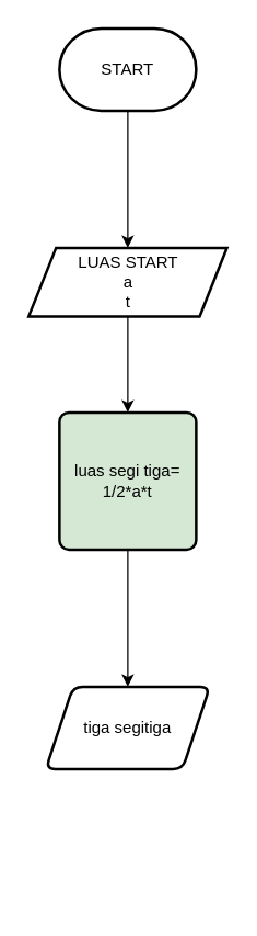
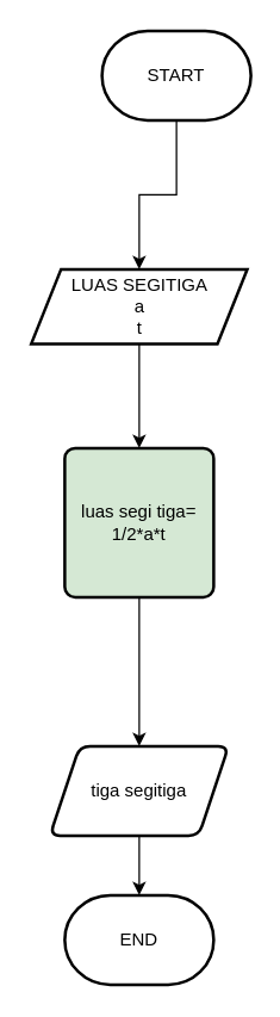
- <mxCell id="3" value="START" style="strokeWidth=2;html=1;shape=mxgraph.flowchart.terminator;whiteSpace=wrap;" vertex="1" parent="1"><mxGeometry x="43" y="20" width="100" height="60" as="geometry" /></mxCell>
+ <mxCell id="3" value="START" style="strokeWidth=2;html=1;shape=mxgraph.flowchart.terminator;whiteSpace=wrap;" vertex="1" parent="1"><mxGeometry x="68" y="20" width="100" height="60" as="geometry" /></mxCell>
- <mxCell id="5" value="LUAS START&lt;br&gt;a&lt;br&gt;t" style="shape=parallelogram;perimeter=parallelogramPerimeter;whiteSpace=wrap;html=1;fixedSize=1;strokeWidth=2;" vertex="1" parent="1"><mxGeometry x="20.5" y="180" width="145" height="50" as="geometry" /></mxCell>
+ <mxCell id="5" value="LUAS SEGITIGA&lt;br&gt;a&lt;br&gt;t" style="shape=parallelogram;perimeter=parallelogramPerimeter;whiteSpace=wrap;html=1;fixedSize=1;strokeWidth=2;" vertex="1" parent="1"><mxGeometry x="20.5" y="180" width="145" height="50" as="geometry" /></mxCell>
+ <mxCell id="8" value="" style="edgeStyle=orthogonalEdgeStyle;rounded=0;orthogonalLoop=1;jettySize=auto;html=1;" edge="1" parent="1" source="9" target="10"><mxGeometry relative="1" as="geometry" /></mxCell>
+ <mxCell id="10" value="END" style="strokeWidth=2;html=1;shape=mxgraph.flowchart.terminator;whiteSpace=wrap;" vertex="1" parent="1"><mxGeometry x="43" y="600" width="100" height="60" as="geometry" /></mxCell>
